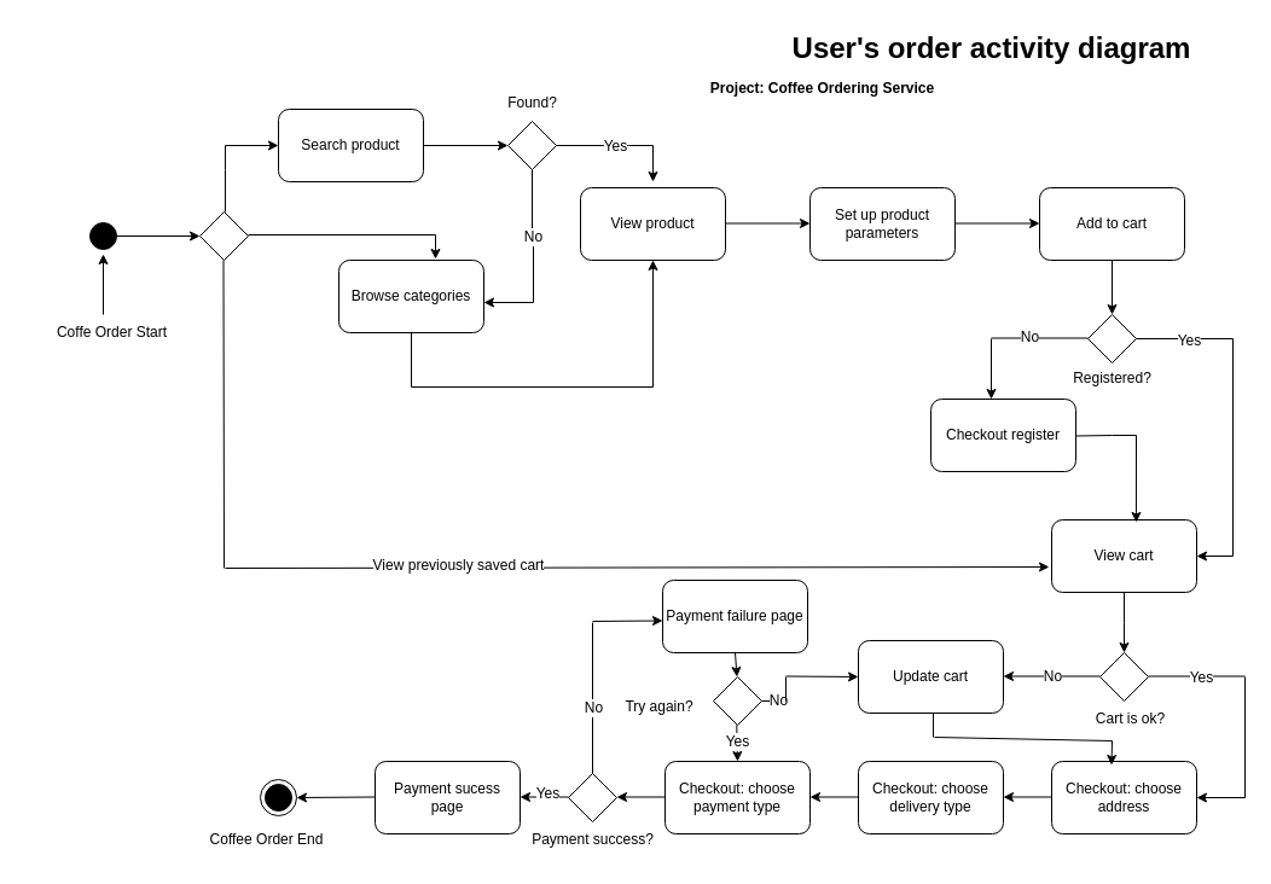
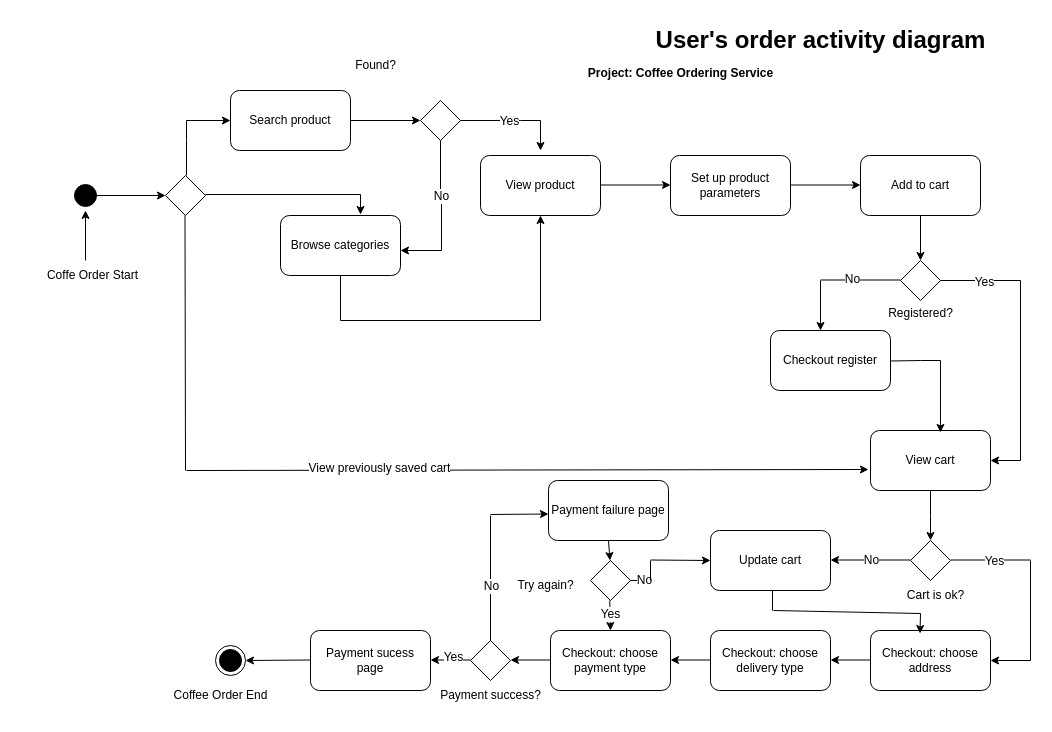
- <mxCell id="15" value="Found?" style="text;html=1;strokeColor=none;fillColor=none;align=center;verticalAlign=middle;whiteSpace=wrap;rounded=0;labelBackgroundColor=none;" vertex="1" parent="1"><mxGeometry x="367.5" y="70" width="145" height="30" as="geometry" /></mxCell>
+ <mxCell id="15" value="Found?" style="text;html=1;strokeColor=none;fillColor=none;align=center;verticalAlign=middle;whiteSpace=wrap;rounded=0;labelBackgroundColor=none;" vertex="1" parent="1"><mxGeometry x="302.5" y="50" width="145" height="30" as="geometry" /></mxCell>
